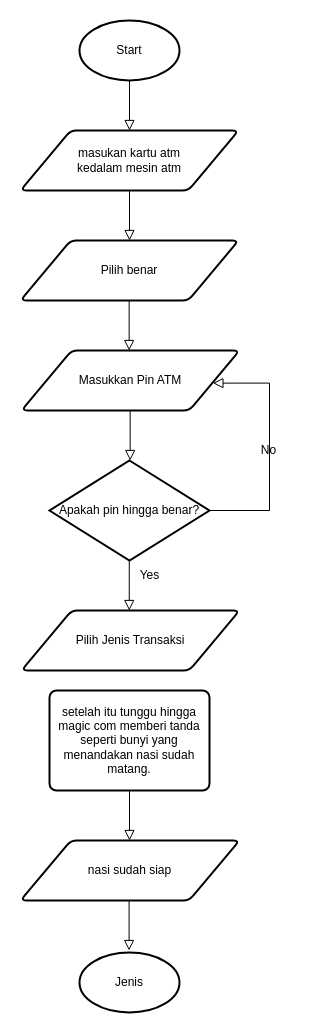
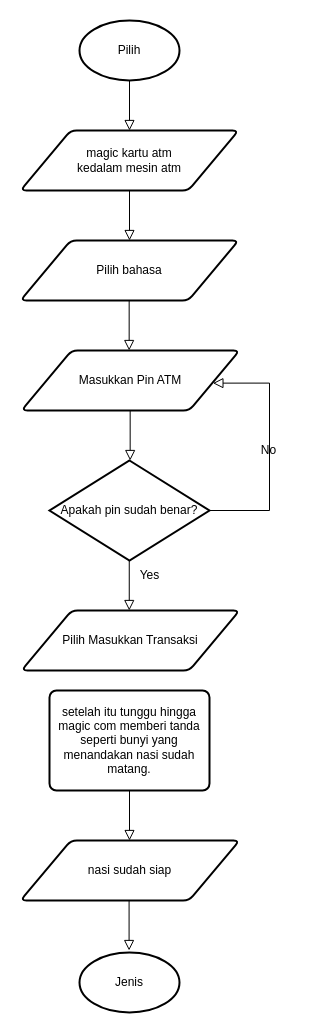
- <mxCell id="6" value="Start" style="strokeWidth=2;html=1;shape=mxgraph.flowchart.start_1;whiteSpace=wrap;" vertex="1" parent="1"><mxGeometry x="79" y="20" width="100" height="60" as="geometry" /></mxCell>
+ <mxCell id="6" value="Pilih" style="strokeWidth=2;html=1;shape=mxgraph.flowchart.start_1;whiteSpace=wrap;" vertex="1" parent="1"><mxGeometry x="79" y="20" width="100" height="60" as="geometry" /></mxCell>
- <mxCell id="3" value="masukan kartu atm &lt;br&gt;kedalam mesin atm" style="shape=parallelogram;html=1;strokeWidth=2;perimeter=parallelogramPerimeter;whiteSpace=wrap;rounded=1;arcSize=12;size=0.23;" vertex="1" parent="1"><mxGeometry x="20" y="130" width="218" height="60" as="geometry" /></mxCell>
+ <mxCell id="3" value="magic kartu atm &lt;br&gt;kedalam mesin atm" style="shape=parallelogram;html=1;strokeWidth=2;perimeter=parallelogramPerimeter;whiteSpace=wrap;rounded=1;arcSize=12;size=0.23;" vertex="1" parent="1"><mxGeometry x="20" y="130" width="218" height="60" as="geometry" /></mxCell>
- <mxCell id="13" value="Pilih benar" style="shape=parallelogram;html=1;strokeWidth=2;perimeter=parallelogramPerimeter;whiteSpace=wrap;rounded=1;arcSize=12;size=0.23;" vertex="1" parent="1"><mxGeometry x="20" y="240" width="218" height="60" as="geometry" /></mxCell>
+ <mxCell id="13" value="Pilih bahasa" style="shape=parallelogram;html=1;strokeWidth=2;perimeter=parallelogramPerimeter;whiteSpace=wrap;rounded=1;arcSize=12;size=0.23;" vertex="1" parent="1"><mxGeometry x="20" y="240" width="218" height="60" as="geometry" /></mxCell>
- <mxCell id="15" value="Apakah pin hingga benar?" style="strokeWidth=2;html=1;shape=mxgraph.flowchart.decision;whiteSpace=wrap;" vertex="1" parent="1"><mxGeometry x="49" y="460" width="160" height="100" as="geometry" /></mxCell>
+ <mxCell id="15" value="Apakah pin sudah benar?" style="strokeWidth=2;html=1;shape=mxgraph.flowchart.decision;whiteSpace=wrap;" vertex="1" parent="1"><mxGeometry x="49" y="460" width="160" height="100" as="geometry" /></mxCell>
- <mxCell id="18" value="Pilih Jenis Transaksi " style="shape=parallelogram;html=1;strokeWidth=2;perimeter=parallelogramPerimeter;whiteSpace=wrap;rounded=1;arcSize=12;size=0.23;" vertex="1" parent="1"><mxGeometry x="21" y="610" width="218" height="60" as="geometry" /></mxCell>
+ <mxCell id="18" value="Pilih Masukkan Transaksi " style="shape=parallelogram;html=1;strokeWidth=2;perimeter=parallelogramPerimeter;whiteSpace=wrap;rounded=1;arcSize=12;size=0.23;" vertex="1" parent="1"><mxGeometry x="21" y="610" width="218" height="60" as="geometry" /></mxCell>
